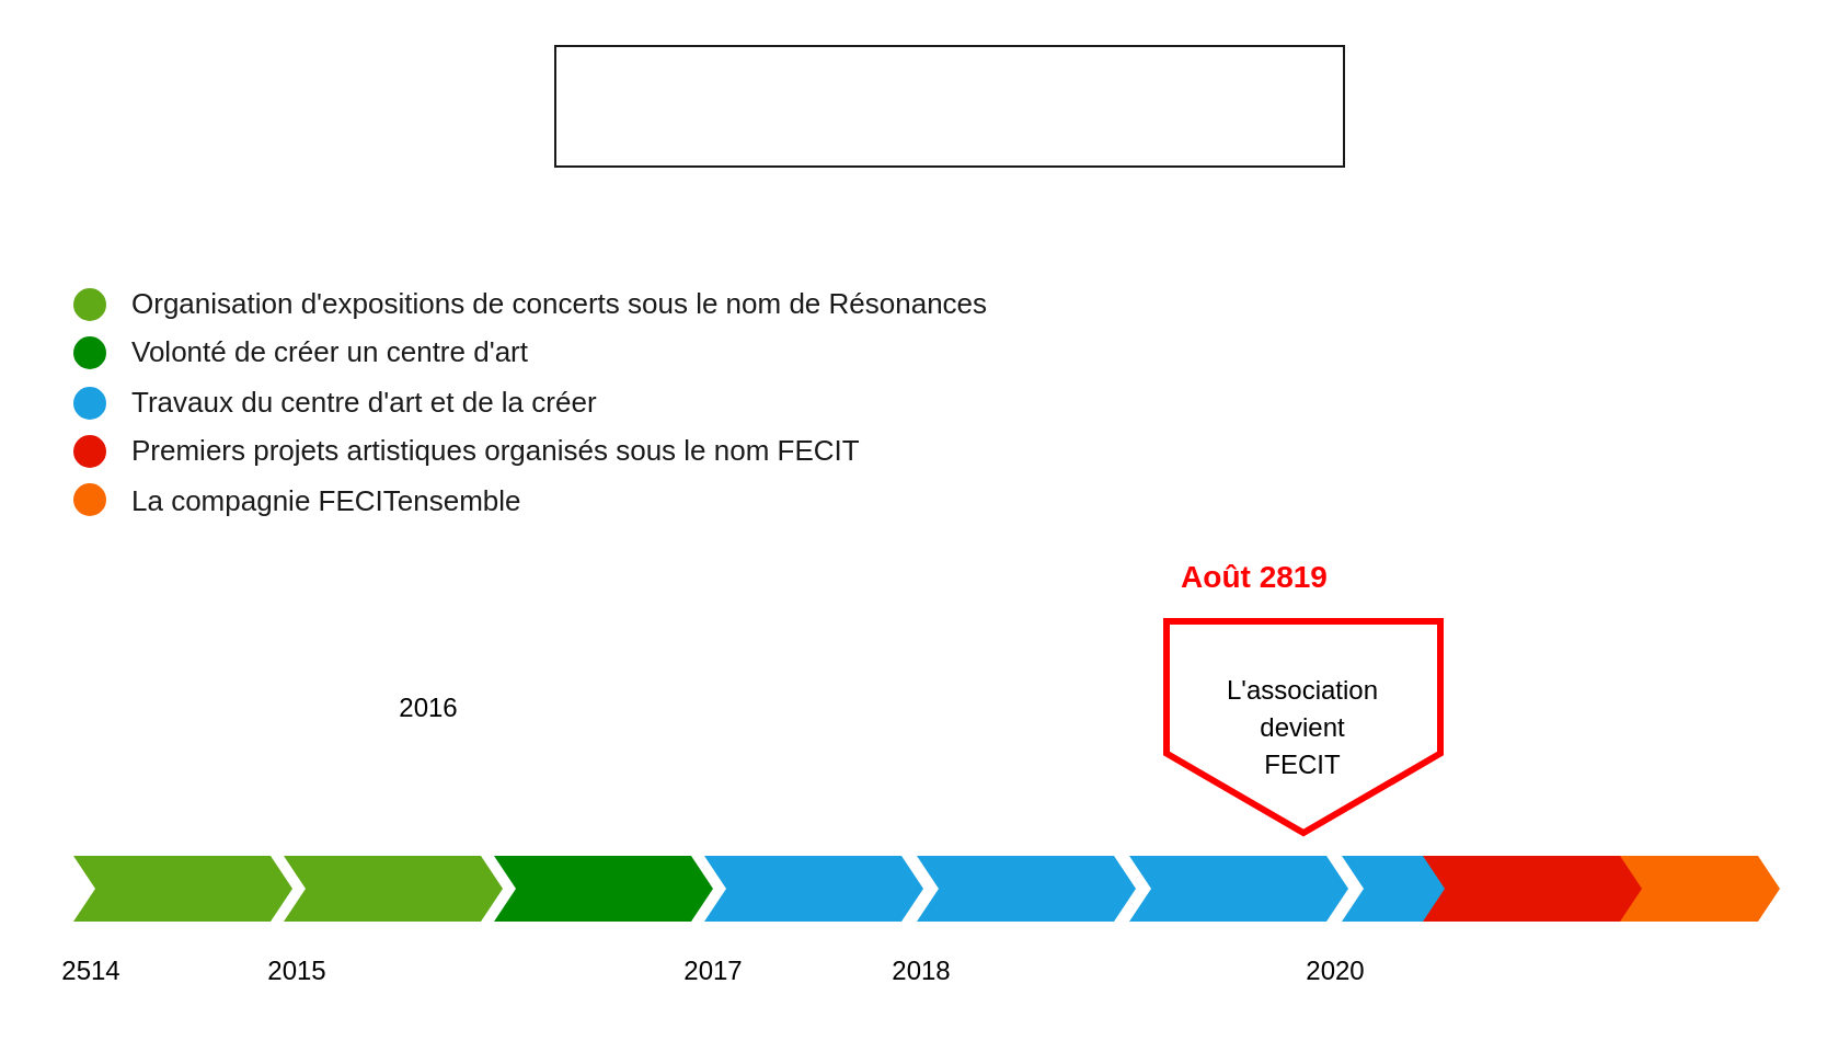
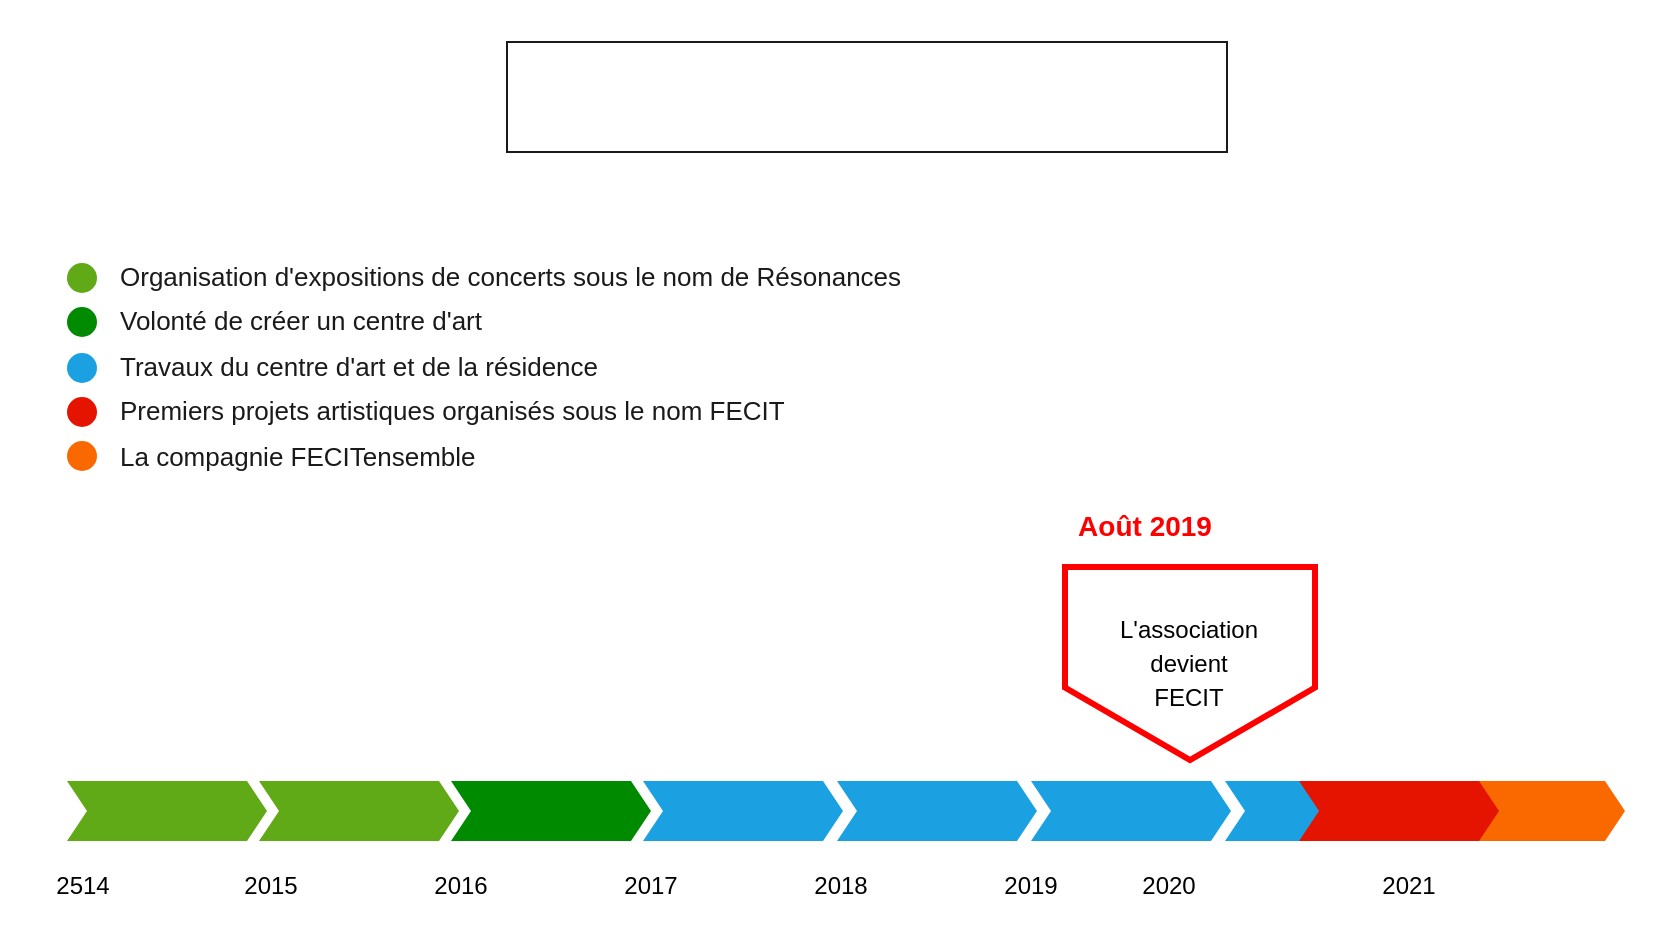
- <mxCell id="7" value="&lt;font color=&quot;#1a1a1a&quot;&gt;Travaux du centre d'art et de la créer&amp;nbsp;&lt;/font&gt;" style="text;html=1;strokeColor=none;fillColor=none;align=left;verticalAlign=middle;whiteSpace=wrap;rounded=0;fontSize=13;fontColor=#FF0000;flipV=1;" parent="1" vertex="1"><mxGeometry x="57.5" y="168" width="300" height="30" as="geometry" /></mxCell>
+ <mxCell id="7" value="&lt;font color=&quot;#1a1a1a&quot;&gt;Travaux du centre d'art et de la résidence&amp;nbsp;&lt;/font&gt;" style="text;html=1;strokeColor=none;fillColor=none;align=left;verticalAlign=middle;whiteSpace=wrap;rounded=0;fontSize=13;fontColor=#FF0000;flipV=1;" parent="1" vertex="1"><mxGeometry x="57.5" y="168" width="300" height="30" as="geometry" /></mxCell>
- <mxCell id="4" value="Août 2819" style="text;html=1;align=center;verticalAlign=middle;resizable=0;points=[];autosize=1;strokeColor=none;fillColor=none;fontSize=14;fontColor=#FF0000;fontStyle=1" parent="1" vertex="1"><mxGeometry x="532" y="253" width="80" height="20" as="geometry" /></mxCell>
+ <mxCell id="4" value="Août 2019" style="text;html=1;align=center;verticalAlign=middle;resizable=0;points=[];autosize=1;strokeColor=none;fillColor=none;fontSize=14;fontColor=#FF0000;fontStyle=1" parent="1" vertex="1"><mxGeometry x="532" y="253" width="80" height="20" as="geometry" /></mxCell>
- <mxCell id="26" value="2016" style="text;html=1;align=center;verticalAlign=middle;resizable=0;points=[];autosize=1;strokeColor=none;fillColor=none;" parent="1" vertex="1"><mxGeometry x="175" y="313" width="40" height="20" as="geometry" /></mxCell>
+ <mxCell id="26" value="2016" style="text;html=1;align=center;verticalAlign=middle;resizable=0;points=[];autosize=1;strokeColor=none;fillColor=none;" parent="1" vertex="1"><mxGeometry x="210" y="433" width="40" height="20" as="geometry" /></mxCell>
+ <mxCell id="29" value="2019" style="text;html=1;align=center;verticalAlign=middle;resizable=0;points=[];autosize=1;strokeColor=none;fillColor=none;" parent="1" vertex="1"><mxGeometry x="495" y="433" width="40" height="20" as="geometry" /></mxCell>
- <mxCell id="30" value="2020" style="text;html=1;align=center;verticalAlign=middle;resizable=0;points=[];autosize=1;strokeColor=none;fillColor=none;" parent="1" vertex="1"><mxGeometry x="589" y="433" width="40" height="20" as="geometry" /></mxCell>
+ <mxCell id="30" value="2020" style="text;html=1;align=center;verticalAlign=middle;resizable=0;points=[];autosize=1;strokeColor=none;fillColor=none;" parent="1" vertex="1"><mxGeometry x="564" y="433" width="40" height="20" as="geometry" /></mxCell>
+ <mxCell id="31" value="2021" style="text;html=1;align=center;verticalAlign=middle;resizable=0;points=[];autosize=1;strokeColor=none;fillColor=none;" parent="1" vertex="1"><mxGeometry x="684" y="433" width="40" height="20" as="geometry" /></mxCell>
